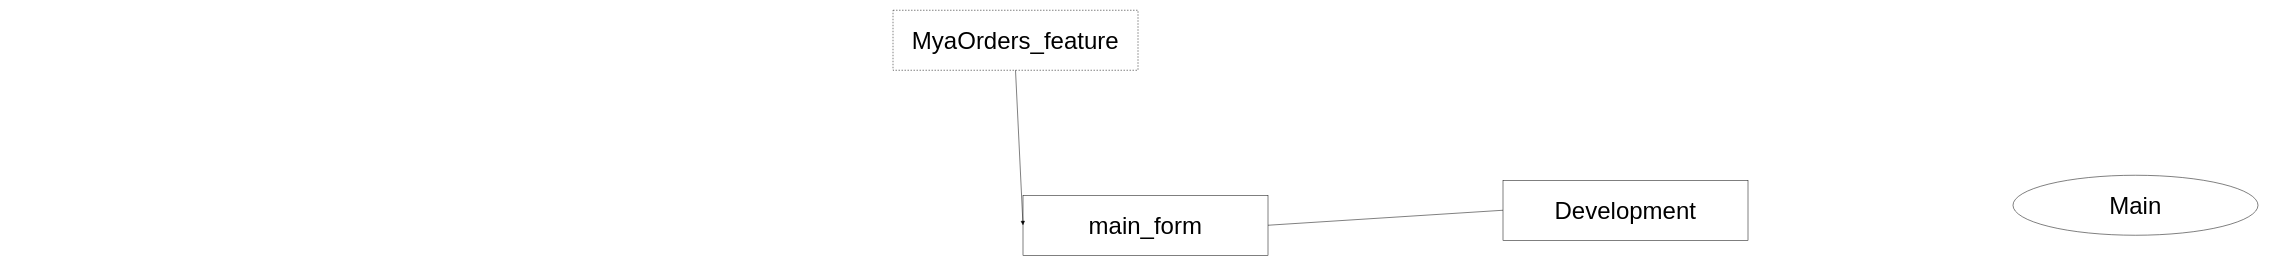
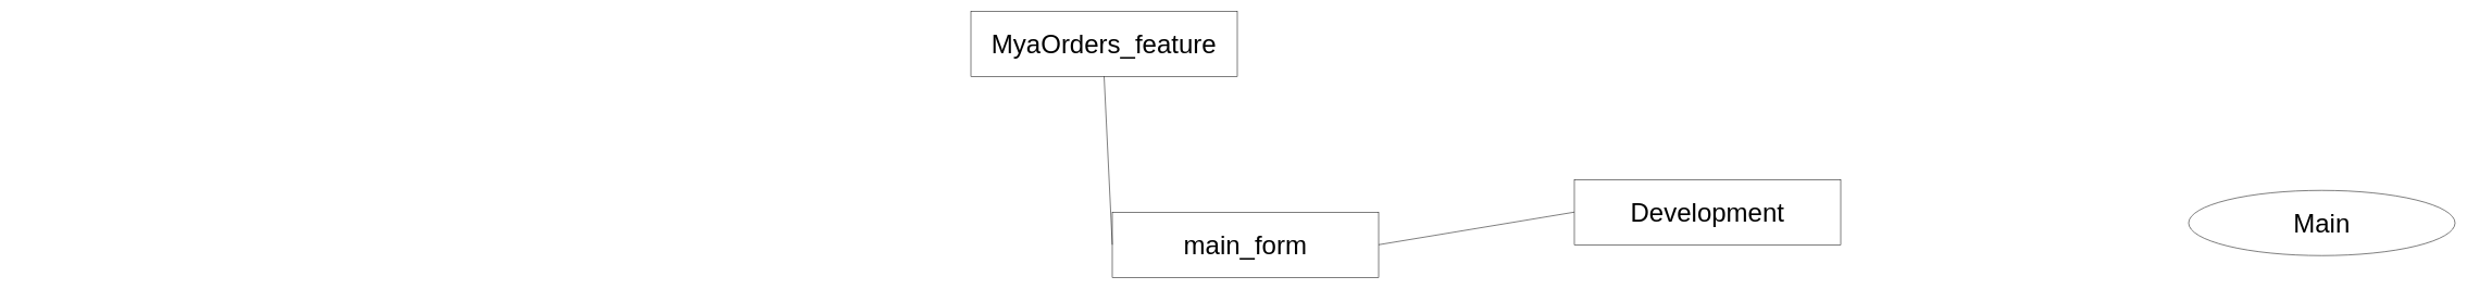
- <mxCell id="6" value="&lt;font style=&quot;font-size: 48px;&quot;&gt;MyaOrders_feature&lt;br&gt;&lt;/font&gt;" style="rounded=0;whiteSpace=wrap;html=1;dashed=1;" vertex="1" parent="1"><mxGeometry x="1785" y="20" width="490" height="120" as="geometry" /></mxCell>
+ <mxCell id="6" value="&lt;font style=&quot;font-size: 48px;&quot;&gt;MyaOrders_feature&lt;br&gt;&lt;/font&gt;" style="rounded=0;whiteSpace=wrap;html=1;" vertex="1" parent="1"><mxGeometry x="1785" y="20" width="490" height="120" as="geometry" /></mxCell>
- <mxCell id="3" value="&lt;font style=&quot;font-size: 48px;&quot;&gt;Development&lt;br&gt;&lt;/font&gt;" style="rounded=0;whiteSpace=wrap;html=1;" vertex="1" parent="1"><mxGeometry x="3005" y="360" width="490" height="120" as="geometry" /></mxCell>
+ <mxCell id="3" value="&lt;font style=&quot;font-size: 48px;&quot;&gt;Development&lt;br&gt;&lt;/font&gt;" style="rounded=0;whiteSpace=wrap;html=1;" vertex="1" parent="1"><mxGeometry x="2895" y="330" width="490" height="120" as="geometry" /></mxCell>
- <mxCell id="7" value="" style="endArrow=block;html=1;rounded=0;exitX=0.5;exitY=1;exitDx=0;exitDy=0;entryX=0;entryY=0.5;entryDx=0;entryDy=0;" edge="1" parent="1" source="6" target="5"><mxGeometry width="50" height="50" relative="1" as="geometry"><mxPoint x="1815" y="420" as="sourcePoint" /><mxPoint x="2245" y="420" as="targetPoint" /><Array as="points" /></mxGeometry></mxCell>
+ <mxCell id="7" value="" style="endArrow=none;html=1;rounded=0;exitX=0.5;exitY=1;exitDx=0;exitDy=0;entryX=0;entryY=0.5;entryDx=0;entryDy=0;" edge="1" parent="1" source="6" target="5"><mxGeometry width="50" height="50" relative="1" as="geometry"><mxPoint x="1815" y="420" as="sourcePoint" /><mxPoint x="2245" y="420" as="targetPoint" /><Array as="points" /></mxGeometry></mxCell>
